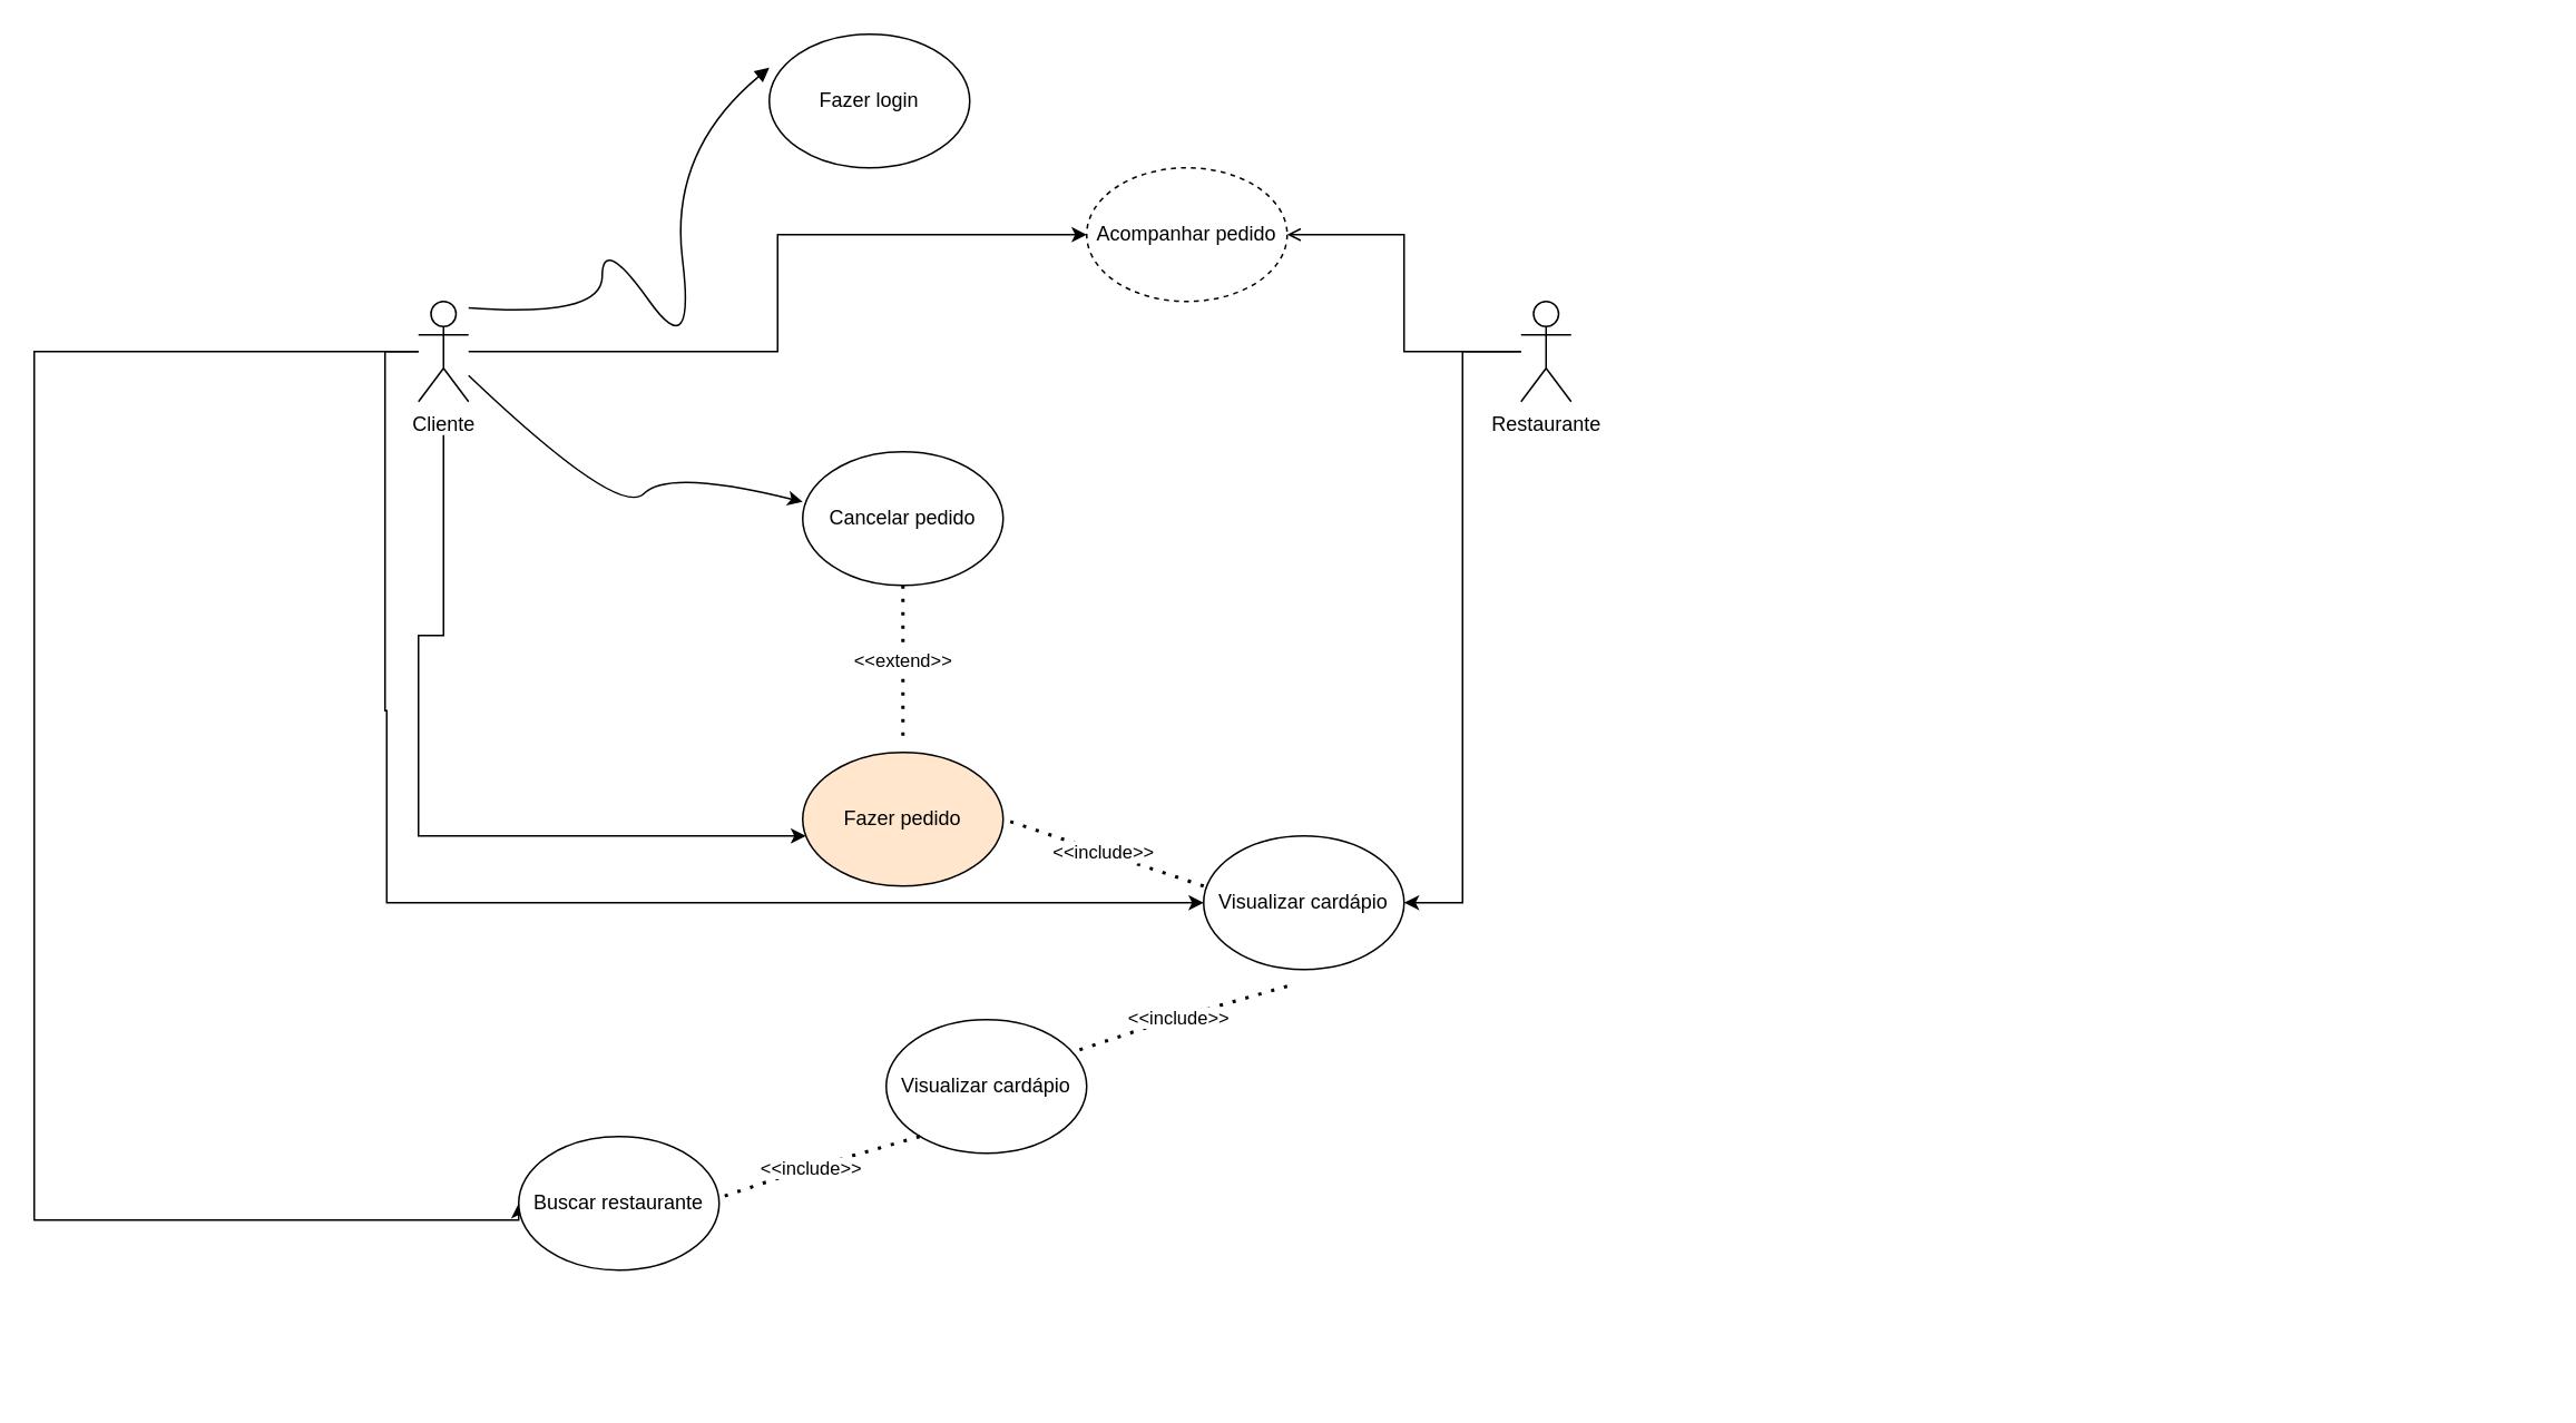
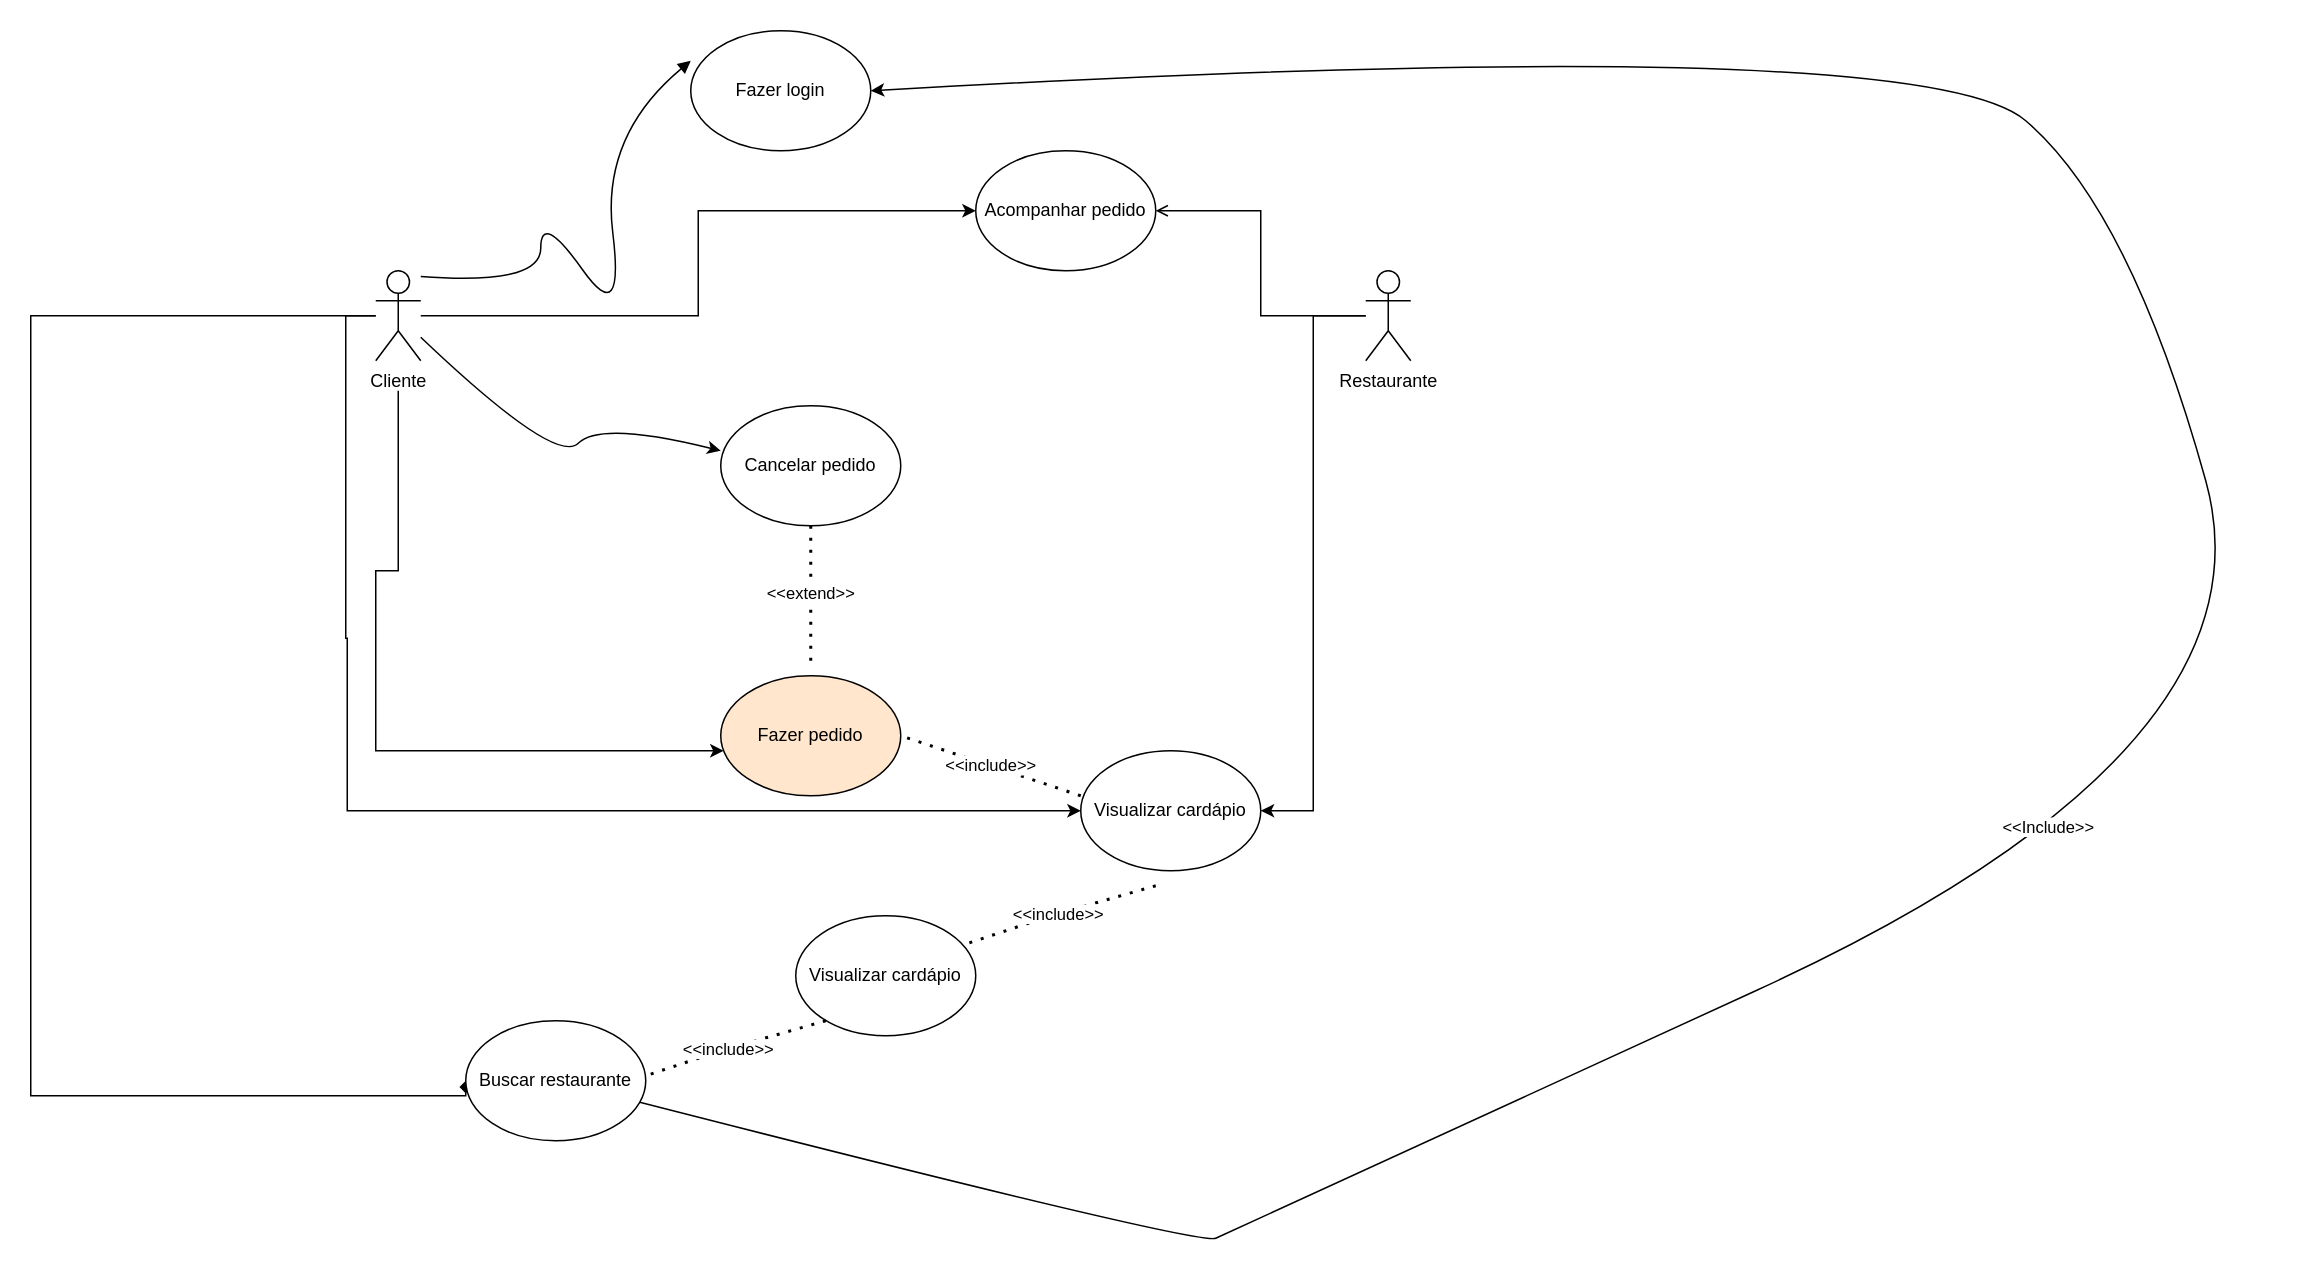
- <mxCell id="12" value="Acompanhar pedido" style="ellipse;whiteSpace=wrap;html=1;dashed=1;" parent="1" vertex="1"><mxGeometry x="650" y="100" width="120" height="80" as="geometry" /></mxCell>
+ <mxCell id="12" value="Acompanhar pedido" style="ellipse;whiteSpace=wrap;html=1;" parent="1" vertex="1"><mxGeometry x="650" y="100" width="120" height="80" as="geometry" /></mxCell>
+ <mxCell id="23" value="" style="curved=1;endArrow=classic;html=1;rounded=0;entryX=1;entryY=0.5;entryDx=0;entryDy=0;" parent="1" source="22" target="8" edge="1"><mxGeometry width="50" height="50" relative="1" as="geometry"><mxPoint x="750" y="860" as="sourcePoint" /><mxPoint x="1020" y="130" as="targetPoint" /><Array as="points"><mxPoint x="800" y="830" /><mxPoint x="820" y="820" /><mxPoint x="1520" y="500" /><mxPoint x="1420" y="140" /><mxPoint x="1280" y="20" /></Array></mxGeometry></mxCell>
+ <mxCell id="24" value="&amp;lt;&amp;lt;Include&amp;gt;&amp;gt;" style="edgeLabel;html=1;align=center;verticalAlign=middle;resizable=0;points=[];" parent="23" vertex="1" connectable="0"><mxGeometry x="-0.166" y="19" relative="1" as="geometry"><mxPoint as="offset" /></mxGeometry></mxCell>
- <mxCell id="6" style="edgeStyle=orthogonalEdgeStyle;rounded=0;orthogonalLoop=1;jettySize=auto;html=1;entryX=0;entryY=0.5;entryDx=0;entryDy=0;" parent="1" source="7" target="22" edge="1"><mxGeometry relative="1" as="geometry"><mxPoint x="60" y="730" as="targetPoint" /><Array as="points"><mxPoint x="20" y="210" /><mxPoint x="20" y="730" /><mxPoint x="310" y="730" /></Array></mxGeometry></mxCell>
+ <mxCell id="6" style="edgeStyle=orthogonalEdgeStyle;rounded=0;orthogonalLoop=1;jettySize=auto;html=1;entryX=0;entryY=0.5;entryDx=0;entryDy=0;endArrow=diamond;" parent="1" source="7" target="22" edge="1"><mxGeometry relative="1" as="geometry"><mxPoint x="60" y="730" as="targetPoint" /><Array as="points"><mxPoint x="20" y="210" /><mxPoint x="20" y="730" /><mxPoint x="310" y="730" /></Array></mxGeometry></mxCell>
